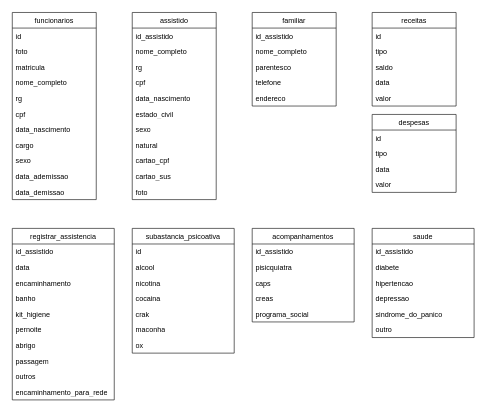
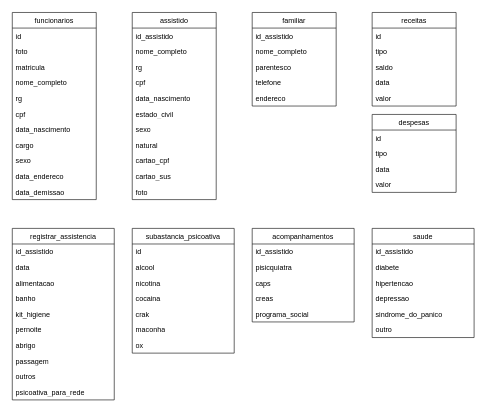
- <mxCell id="24" value="data_ademissao" style="text;strokeColor=none;fillColor=none;align=left;verticalAlign=top;spacingLeft=4;spacingRight=4;overflow=hidden;rotatable=0;points=[[0,0.5],[1,0.5]];portConstraint=eastwest;" vertex="1" parent="14"><mxGeometry y="260" width="140" height="26" as="geometry" /></mxCell>
+ <mxCell id="24" value="data_endereco" style="text;strokeColor=none;fillColor=none;align=left;verticalAlign=top;spacingLeft=4;spacingRight=4;overflow=hidden;rotatable=0;points=[[0,0.5],[1,0.5]];portConstraint=eastwest;" vertex="1" parent="14"><mxGeometry y="260" width="140" height="26" as="geometry" /></mxCell>
- <mxCell id="46" value="encaminhamento" style="text;strokeColor=none;fillColor=none;align=left;verticalAlign=top;spacingLeft=4;spacingRight=4;overflow=hidden;rotatable=0;points=[[0,0.5],[1,0.5]];portConstraint=eastwest;" vertex="1" parent="43"><mxGeometry y="78" width="170" height="26" as="geometry" /></mxCell>
+ <mxCell id="46" value="alimentacao" style="text;strokeColor=none;fillColor=none;align=left;verticalAlign=top;spacingLeft=4;spacingRight=4;overflow=hidden;rotatable=0;points=[[0,0.5],[1,0.5]];portConstraint=eastwest;" vertex="1" parent="43"><mxGeometry y="78" width="170" height="26" as="geometry" /></mxCell>
- <mxCell id="53" value="encaminhamento_para_rede" style="text;strokeColor=none;fillColor=none;align=left;verticalAlign=top;spacingLeft=4;spacingRight=4;overflow=hidden;rotatable=0;points=[[0,0.5],[1,0.5]];portConstraint=eastwest;whiteSpace=wrap;" vertex="1" parent="43"><mxGeometry y="260" width="170" height="26" as="geometry" /></mxCell>
+ <mxCell id="53" value="psicoativa_para_rede" style="text;strokeColor=none;fillColor=none;align=left;verticalAlign=top;spacingLeft=4;spacingRight=4;overflow=hidden;rotatable=0;points=[[0,0.5],[1,0.5]];portConstraint=eastwest;whiteSpace=wrap;" vertex="1" parent="43"><mxGeometry y="260" width="170" height="26" as="geometry" /></mxCell>
